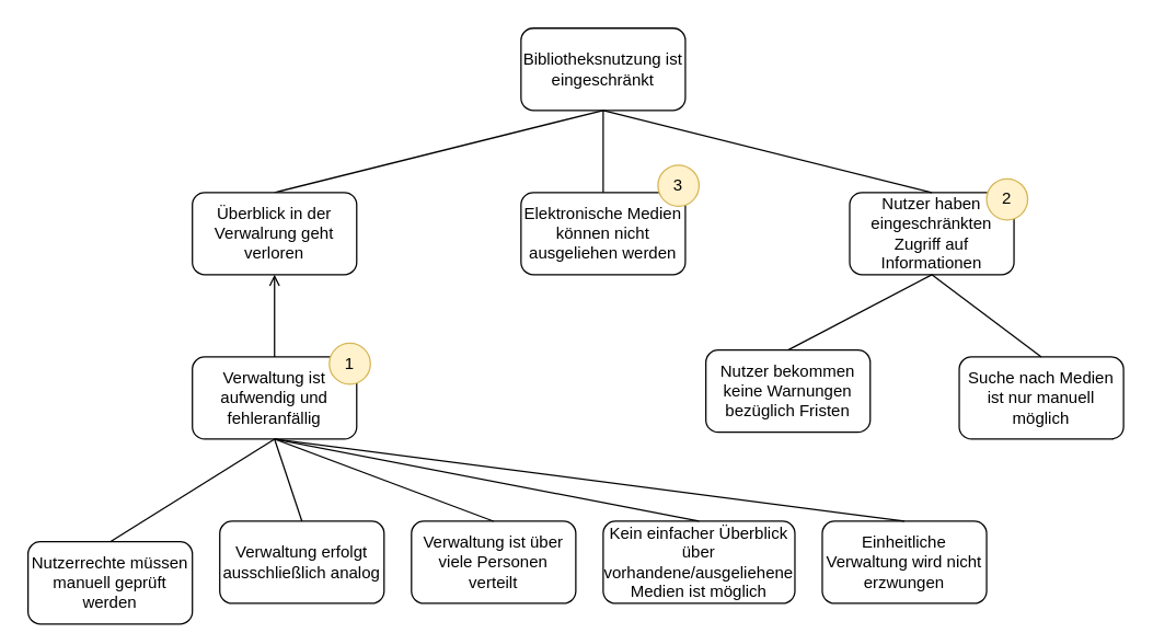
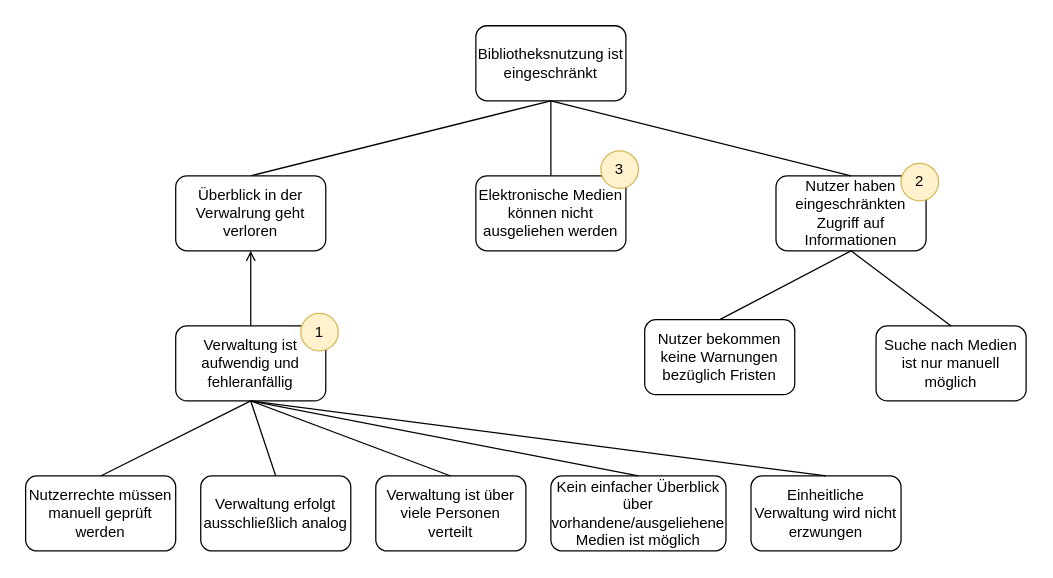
- <mxCell id="8" value="Nutzerrechte müssen manuell geprüft werden" style="rounded=1;whiteSpace=wrap;html=1;" vertex="1" parent="1"><mxGeometry x="20" y="395" width="120" height="60" as="geometry" /></mxCell>
+ <mxCell id="8" value="Nutzerrechte müssen manuell geprüft werden" style="rounded=1;whiteSpace=wrap;html=1;" vertex="1" parent="1"><mxGeometry y="380" width="120" height="60" as="geometry" x="20" /></mxCell>
